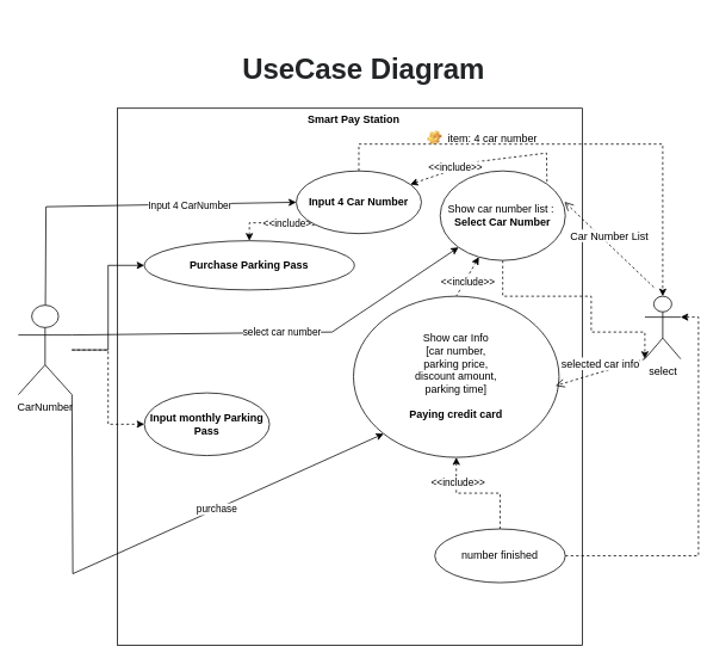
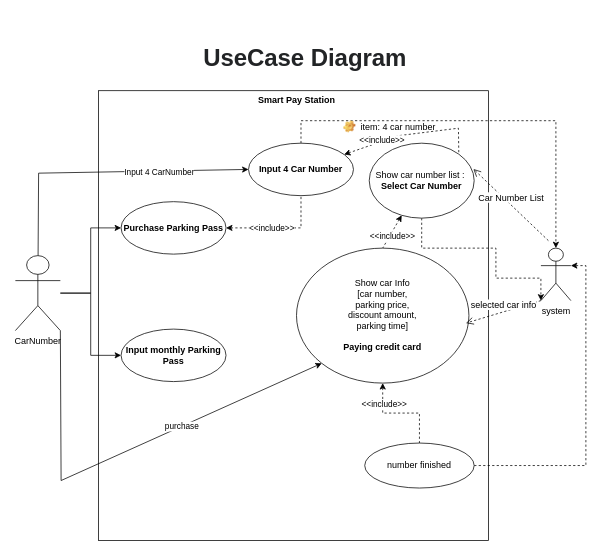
- <mxCell id="33" value="item: 4 car number" style="label;fontStyle=0;strokeColor=none;fillColor=none;align=left;verticalAlign=top;overflow=hidden;spacingLeft=28;spacingRight=4;rotatable=0;points=[[0,0.5],[1,0.5]];portConstraint=eastwest;imageWidth=16;imageHeight=16;image=img/clipart/Gear_128x128.png;html=1;" vertex="1" parent="1"><mxGeometry x="471" y="140" width="150" height="26" as="geometry" /></mxCell>
+ <mxCell id="33" value="item: 4 car number" style="label;fontStyle=0;strokeColor=none;fillColor=none;align=left;verticalAlign=top;overflow=hidden;spacingLeft=28;spacingRight=4;rotatable=0;points=[[0,0.5],[1,0.5]];portConstraint=eastwest;imageWidth=16;imageHeight=16;image=img/clipart/Gear_128x128.png;html=1;" vertex="1" parent="1"><mxGeometry x="451" y="155" width="150" height="26" as="geometry" /></mxCell>
- <mxCell id="14" value="&lt;b&gt;Purchase Parking Pass&lt;/b&gt;" style="ellipse;whiteSpace=wrap;html=1;fontSize=12;" vertex="1" parent="1"><mxGeometry x="161" y="268" width="235" height="55" as="geometry" /></mxCell>
+ <mxCell id="14" value="&lt;b&gt;Purchase Parking Pass&lt;/b&gt;" style="ellipse;whiteSpace=wrap;html=1;fontSize=12;" vertex="1" parent="1"><mxGeometry x="161" y="268" width="140" height="70" as="geometry" /></mxCell>
- <mxCell id="7" style="edgeStyle=none;rounded=0;orthogonalLoop=1;jettySize=auto;html=1;exitX=1;exitY=0.333;exitDx=0;exitDy=0;exitPerimeter=0;entryX=0;entryY=1;entryDx=0;entryDy=0;shadow=0;fontSize=12;" edge="1" parent="1" source="11" target="25"><mxGeometry relative="1" as="geometry"><Array as="points"><mxPoint x="371" y="370" /></Array></mxGeometry></mxCell>
- <mxCell id="8" value="select car number" style="edgeLabel;html=1;align=center;verticalAlign=middle;resizable=0;points=[];" vertex="1" connectable="0" parent="7"><mxGeometry x="0.021" y="1" relative="1" as="geometry"><mxPoint as="offset" /></mxGeometry></mxCell>
- <mxCell id="21" value="select" style="shape=umlActor;verticalLabelPosition=bottom;verticalAlign=top;html=1;" vertex="1" parent="1"><mxGeometry x="721" y="330" width="40" height="70" as="geometry" /></mxCell>
+ <mxCell id="21" value="system" style="shape=umlActor;verticalLabelPosition=bottom;verticalAlign=top;html=1;" vertex="1" parent="1"><mxGeometry x="721" y="330" width="40" height="70" as="geometry" /></mxCell>
- <mxCell id="4" style="edgeStyle=orthogonalEdgeStyle;rounded=0;orthogonalLoop=1;jettySize=auto;html=1;entryX=0;entryY=0.5;entryDx=0;entryDy=0;fontSize=12;dashed=1;" edge="1" parent="1" source="11" target="15"><mxGeometry relative="1" as="geometry" /></mxCell>
+ <mxCell id="4" style="edgeStyle=orthogonalEdgeStyle;rounded=0;orthogonalLoop=1;jettySize=auto;html=1;entryX=0;entryY=0.5;entryDx=0;entryDy=0;fontSize=12;" edge="1" parent="1" source="11" target="15"><mxGeometry relative="1" as="geometry" /></mxCell>
